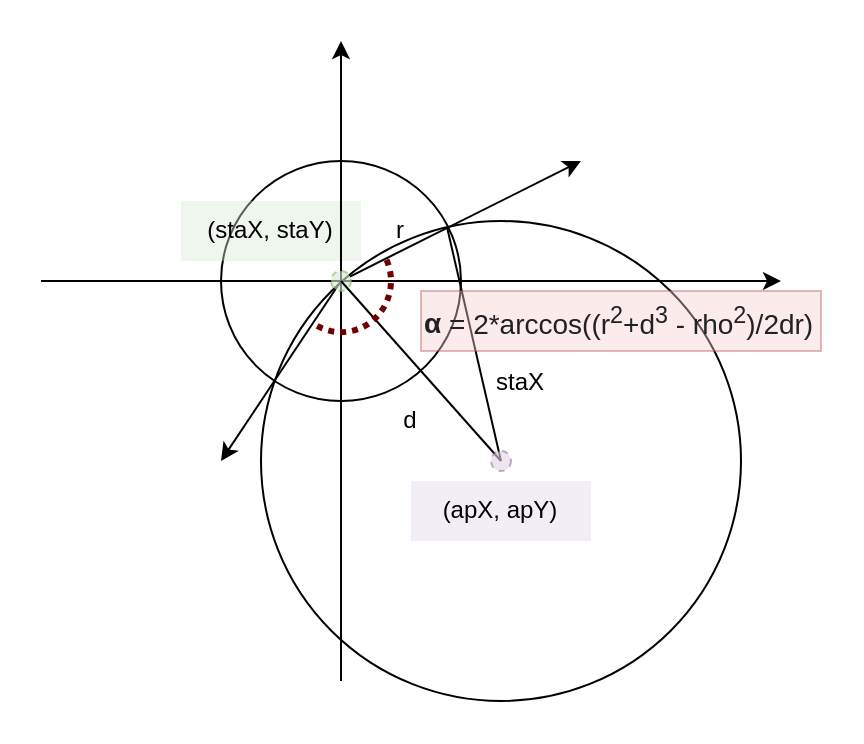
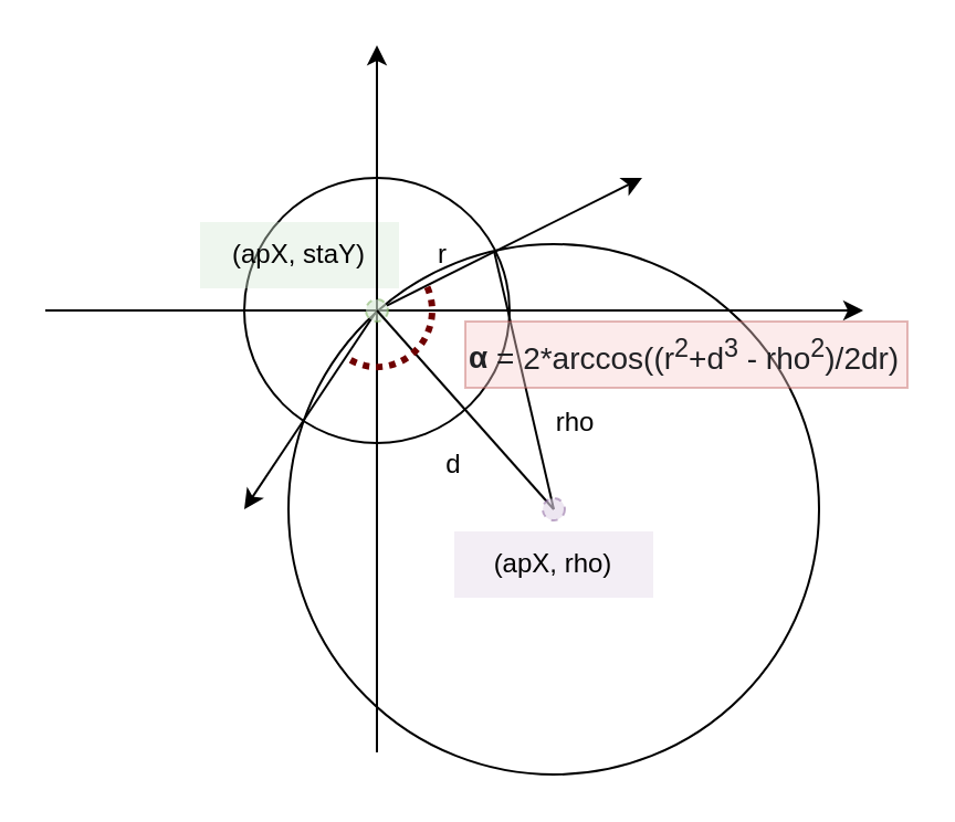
- <mxCell id="6" value="(staX, staY)" style="text;html=1;strokeColor=none;fillColor=#d5e8d4;align=center;verticalAlign=middle;whiteSpace=wrap;rounded=0;opacity=40;" parent="1" vertex="1"><mxGeometry x="90" y="100" width="90" height="30" as="geometry" /></mxCell>
+ <mxCell id="6" value="(apX, staY)" style="text;html=1;strokeColor=none;fillColor=#d5e8d4;align=center;verticalAlign=middle;whiteSpace=wrap;rounded=0;opacity=40;" parent="1" vertex="1"><mxGeometry x="90" y="100" width="90" height="30" as="geometry" /></mxCell>
- <mxCell id="18" value="staX" style="text;html=1;strokeColor=none;fillColor=none;align=center;verticalAlign=middle;whiteSpace=wrap;rounded=0;" parent="1" vertex="1"><mxGeometry x="230" y="176" width="60" height="30" as="geometry" /></mxCell>
+ <mxCell id="18" value="rho" style="text;html=1;strokeColor=none;fillColor=none;align=center;verticalAlign=middle;whiteSpace=wrap;rounded=0;" parent="1" vertex="1"><mxGeometry x="230" y="176" width="60" height="30" as="geometry" /></mxCell>
- <mxCell id="7" value="(apX, apY)" style="text;html=1;strokeColor=none;fillColor=#e1d5e7;align=center;verticalAlign=middle;whiteSpace=wrap;rounded=0;opacity=40;" parent="1" vertex="1"><mxGeometry x="205" y="240" width="90" height="30" as="geometry" /></mxCell>
+ <mxCell id="7" value="(apX, rho)" style="text;html=1;strokeColor=none;fillColor=#e1d5e7;align=center;verticalAlign=middle;whiteSpace=wrap;rounded=0;opacity=40;" parent="1" vertex="1"><mxGeometry x="205" y="240" width="90" height="30" as="geometry" /></mxCell>
